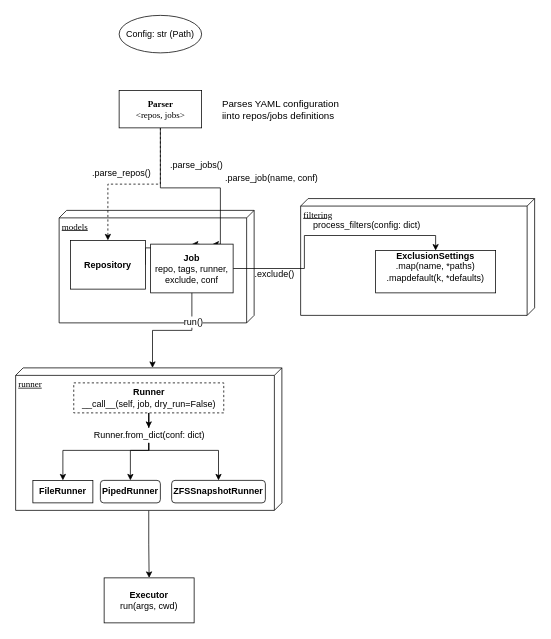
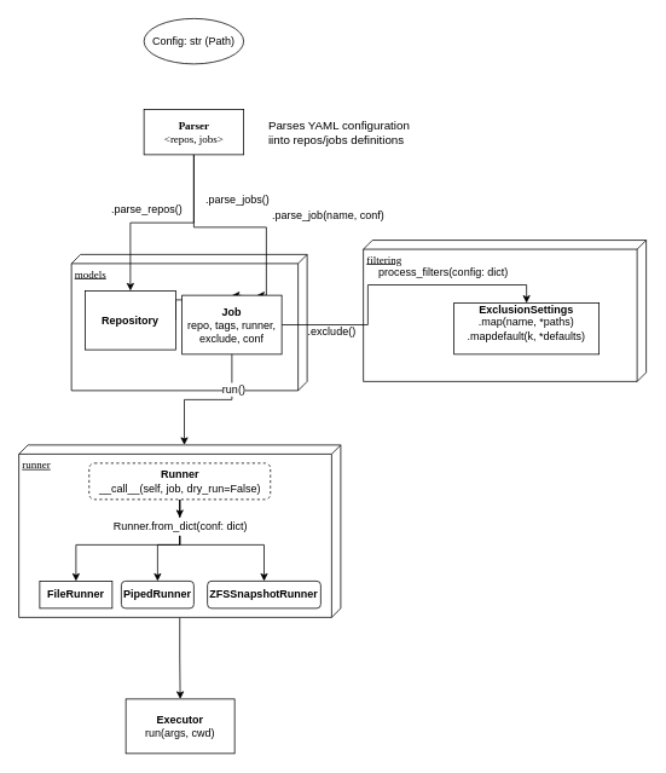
- <mxCell id="4" style="edgeStyle=orthogonalEdgeStyle;rounded=0;orthogonalLoop=1;jettySize=auto;html=1;exitX=0.5;exitY=1;exitDx=0;exitDy=0;entryX=0.5;entryY=0;entryDx=0;entryDy=0;dashed=1;" parent="1" source="9" target="13" edge="1"><mxGeometry relative="1" as="geometry" /></mxCell>
+ <mxCell id="4" style="edgeStyle=orthogonalEdgeStyle;rounded=0;orthogonalLoop=1;jettySize=auto;html=1;exitX=0.5;exitY=1;exitDx=0;exitDy=0;entryX=0.5;entryY=0;entryDx=0;entryDy=0;" parent="1" source="9" target="13" edge="1"><mxGeometry relative="1" as="geometry" /></mxCell>
- <mxCell id="19" value="&lt;b&gt;Runner&lt;/b&gt;&lt;br&gt;__call__(self, job, dry_run=False)" style="rounded=0;whiteSpace=wrap;html=1;shadow=0;comic=0;dashed=1;" parent="1" vertex="1"><mxGeometry x="97.5" y="510" width="200" height="40" as="geometry" /></mxCell>
+ <mxCell id="19" value="&lt;b&gt;Runner&lt;/b&gt;&lt;br&gt;__call__(self, job, dry_run=False)" style="whiteSpace=wrap;html=1;shadow=0;comic=0;dashed=1;rounded=1;" parent="1" vertex="1"><mxGeometry x="97.5" y="510" width="200" height="40" as="geometry" /></mxCell>
